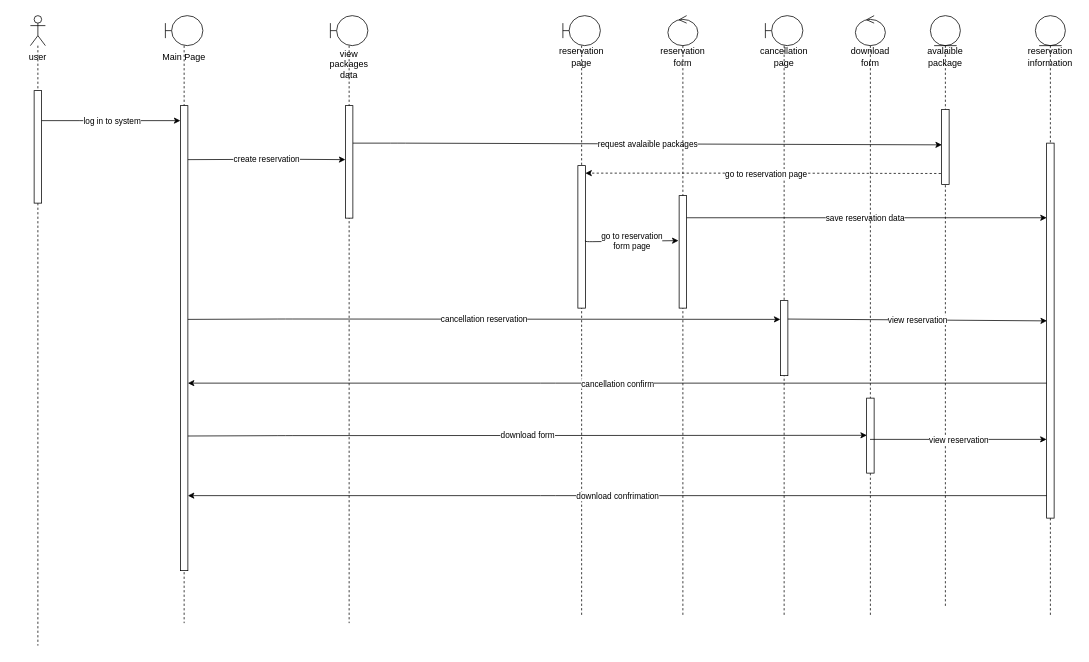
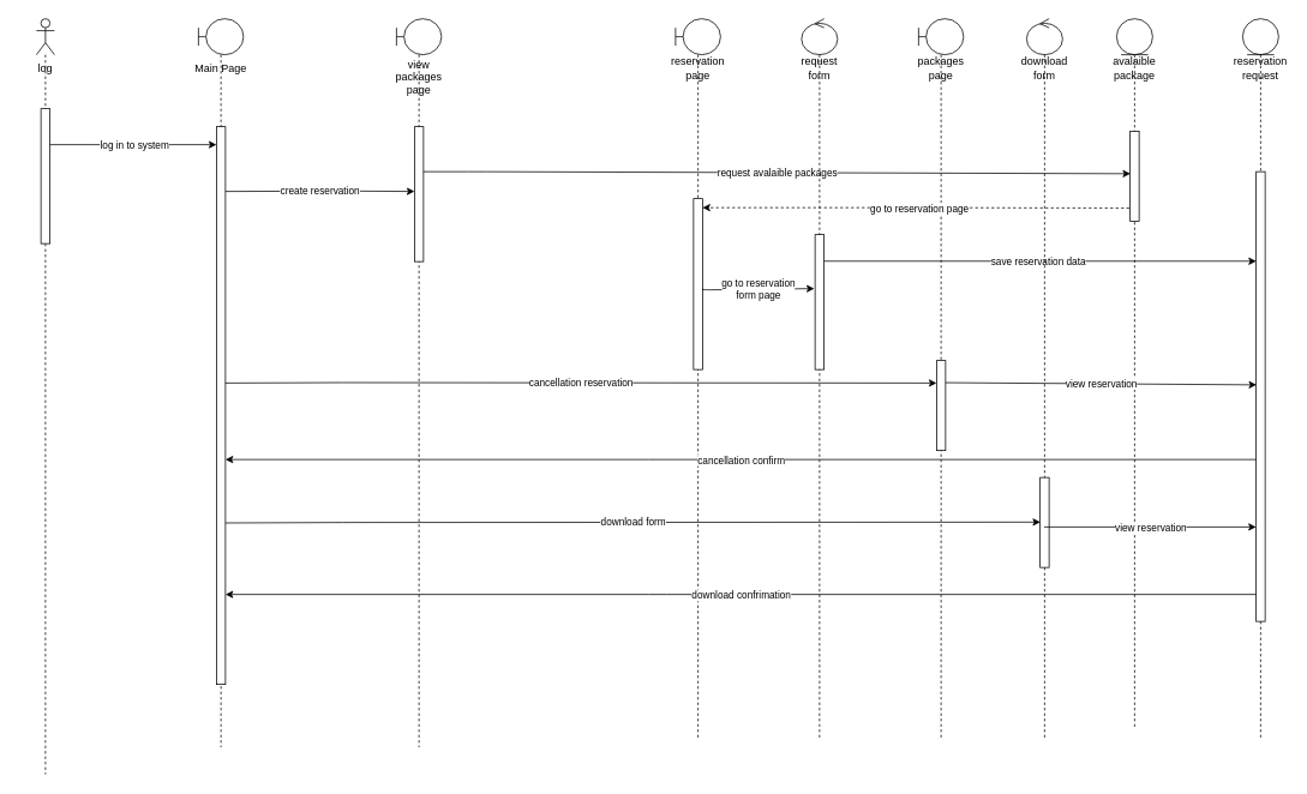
- <mxCell id="4" value="user" style="text;html=1;strokeColor=none;fillColor=none;align=center;verticalAlign=middle;whiteSpace=wrap;rounded=0;" vertex="1" parent="2"><mxGeometry x="-20" y="40" width="60" height="30" as="geometry" /></mxCell>
+ <mxCell id="4" value="log" style="text;html=1;strokeColor=none;fillColor=none;align=center;verticalAlign=middle;whiteSpace=wrap;rounded=0;" vertex="1" parent="2"><mxGeometry x="-20" y="40" width="60" height="30" as="geometry" /></mxCell>
- <mxCell id="38" value="reservation form" style="text;html=1;strokeColor=none;fillColor=none;align=center;verticalAlign=middle;whiteSpace=wrap;rounded=0;" vertex="1" parent="36"><mxGeometry x="-10" y="40" width="60" height="30" as="geometry" /></mxCell>
+ <mxCell id="38" value="request form" style="text;html=1;strokeColor=none;fillColor=none;align=center;verticalAlign=middle;whiteSpace=wrap;rounded=0;" vertex="1" parent="36"><mxGeometry x="-10" y="40" width="60" height="30" as="geometry" /></mxCell>
- <mxCell id="17" value="cancellation page" style="text;html=1;strokeColor=none;fillColor=none;align=center;verticalAlign=middle;whiteSpace=wrap;rounded=0;" vertex="1" parent="16"><mxGeometry x="-5" y="40" width="60" height="30" as="geometry" /></mxCell>
+ <mxCell id="17" value="packages page" style="text;html=1;strokeColor=none;fillColor=none;align=center;verticalAlign=middle;whiteSpace=wrap;rounded=0;" vertex="1" parent="16"><mxGeometry x="-5" y="40" width="60" height="30" as="geometry" /></mxCell>
- <mxCell id="27" value="reservation information" style="text;html=1;strokeColor=none;fillColor=none;align=center;verticalAlign=middle;whiteSpace=wrap;rounded=0;" vertex="1" parent="26"><mxGeometry x="-10" y="40" width="60" height="30" as="geometry" /></mxCell>
+ <mxCell id="27" value="reservation request" style="text;html=1;strokeColor=none;fillColor=none;align=center;verticalAlign=middle;whiteSpace=wrap;rounded=0;" vertex="1" parent="26"><mxGeometry x="-10" y="40" width="60" height="30" as="geometry" /></mxCell>
- <mxCell id="12" value="view packages data" style="text;html=1;strokeColor=none;fillColor=none;align=center;verticalAlign=middle;whiteSpace=wrap;rounded=0;" vertex="1" parent="11"><mxGeometry x="-5" y="50" width="60" height="30" as="geometry" /></mxCell>
+ <mxCell id="12" value="view packages page" style="text;html=1;strokeColor=none;fillColor=none;align=center;verticalAlign=middle;whiteSpace=wrap;rounded=0;" vertex="1" parent="11"><mxGeometry x="-5" y="50" width="60" height="30" as="geometry" /></mxCell>
